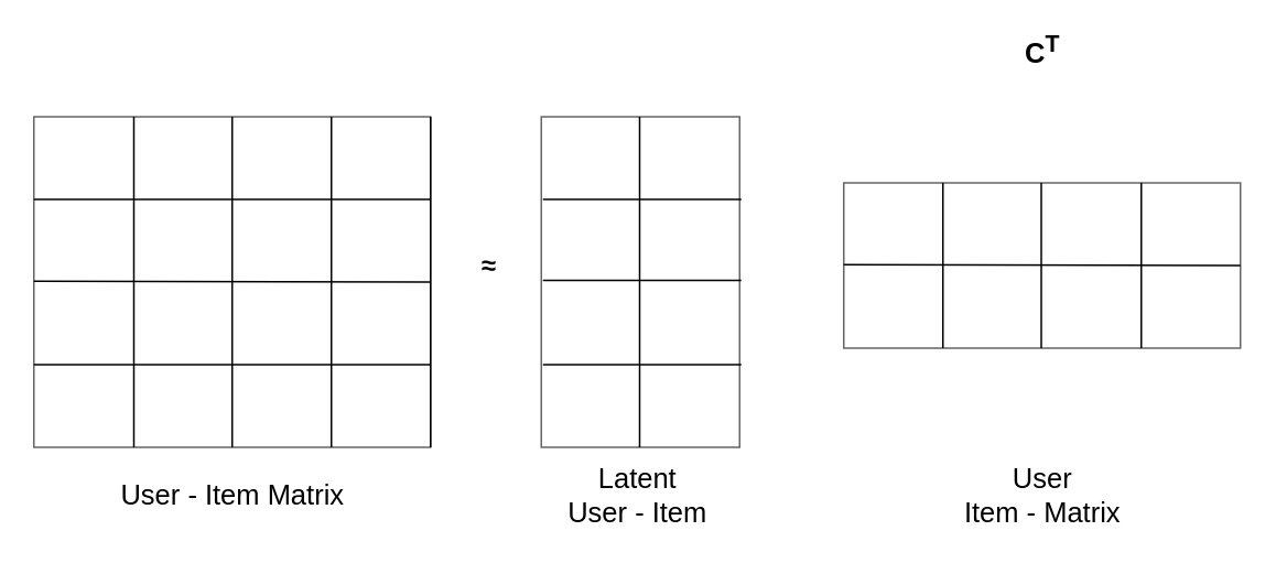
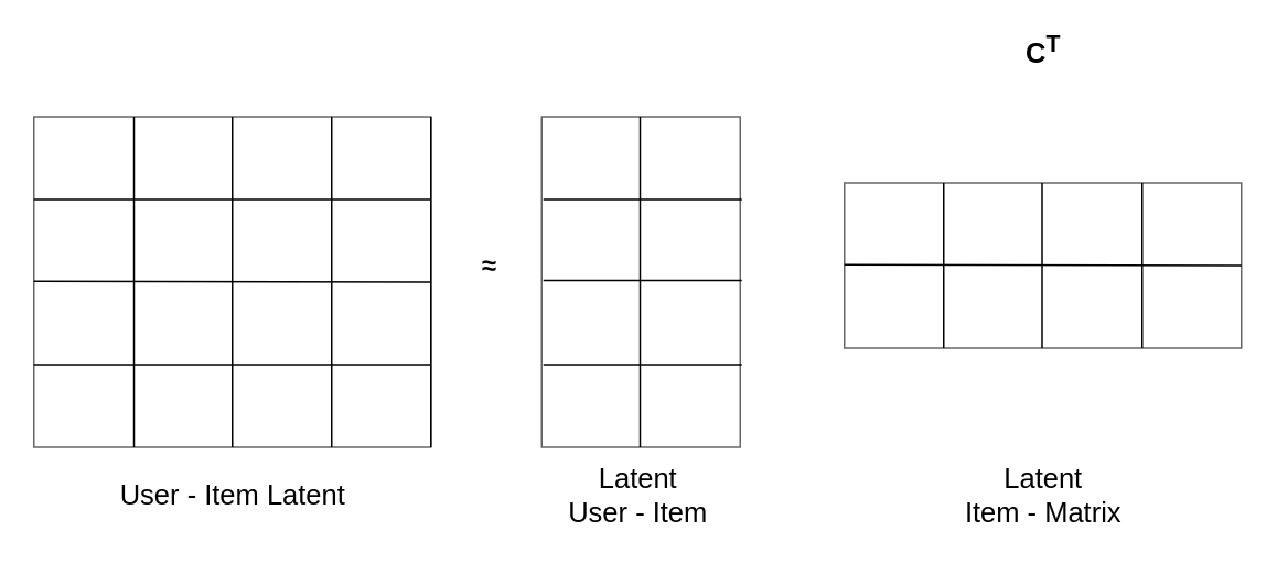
- <mxCell id="22" value="User - Item Matrix" style="text;html=1;align=center;verticalAlign=middle;resizable=0;points=[];autosize=1;strokeColor=none;fillColor=none;fontSize=17;" vertex="1" parent="1"><mxGeometry x="65" y="285" width="150" height="30" as="geometry" /></mxCell>
+ <mxCell id="22" value="User - Item Latent" style="text;html=1;align=center;verticalAlign=middle;resizable=0;points=[];autosize=1;strokeColor=none;fillColor=none;fontSize=17;" vertex="1" parent="1"><mxGeometry x="65" y="285" width="150" height="30" as="geometry" /></mxCell>
- <mxCell id="24" value="&lt;div&gt;User&lt;/div&gt;&lt;div&gt;Item - Matrix&lt;br&gt;&lt;/div&gt;" style="text;html=1;align=center;verticalAlign=middle;resizable=0;points=[];autosize=1;strokeColor=none;fillColor=none;fontSize=17;" vertex="1" parent="1"><mxGeometry x="575" y="275" width="110" height="50" as="geometry" /></mxCell>
+ <mxCell id="24" value="&lt;div&gt;Latent&lt;/div&gt;&lt;div&gt;Item - Matrix&lt;br&gt;&lt;/div&gt;" style="text;html=1;align=center;verticalAlign=middle;resizable=0;points=[];autosize=1;strokeColor=none;fillColor=none;fontSize=17;" vertex="1" parent="1"><mxGeometry x="575" y="275" width="110" height="50" as="geometry" /></mxCell>
